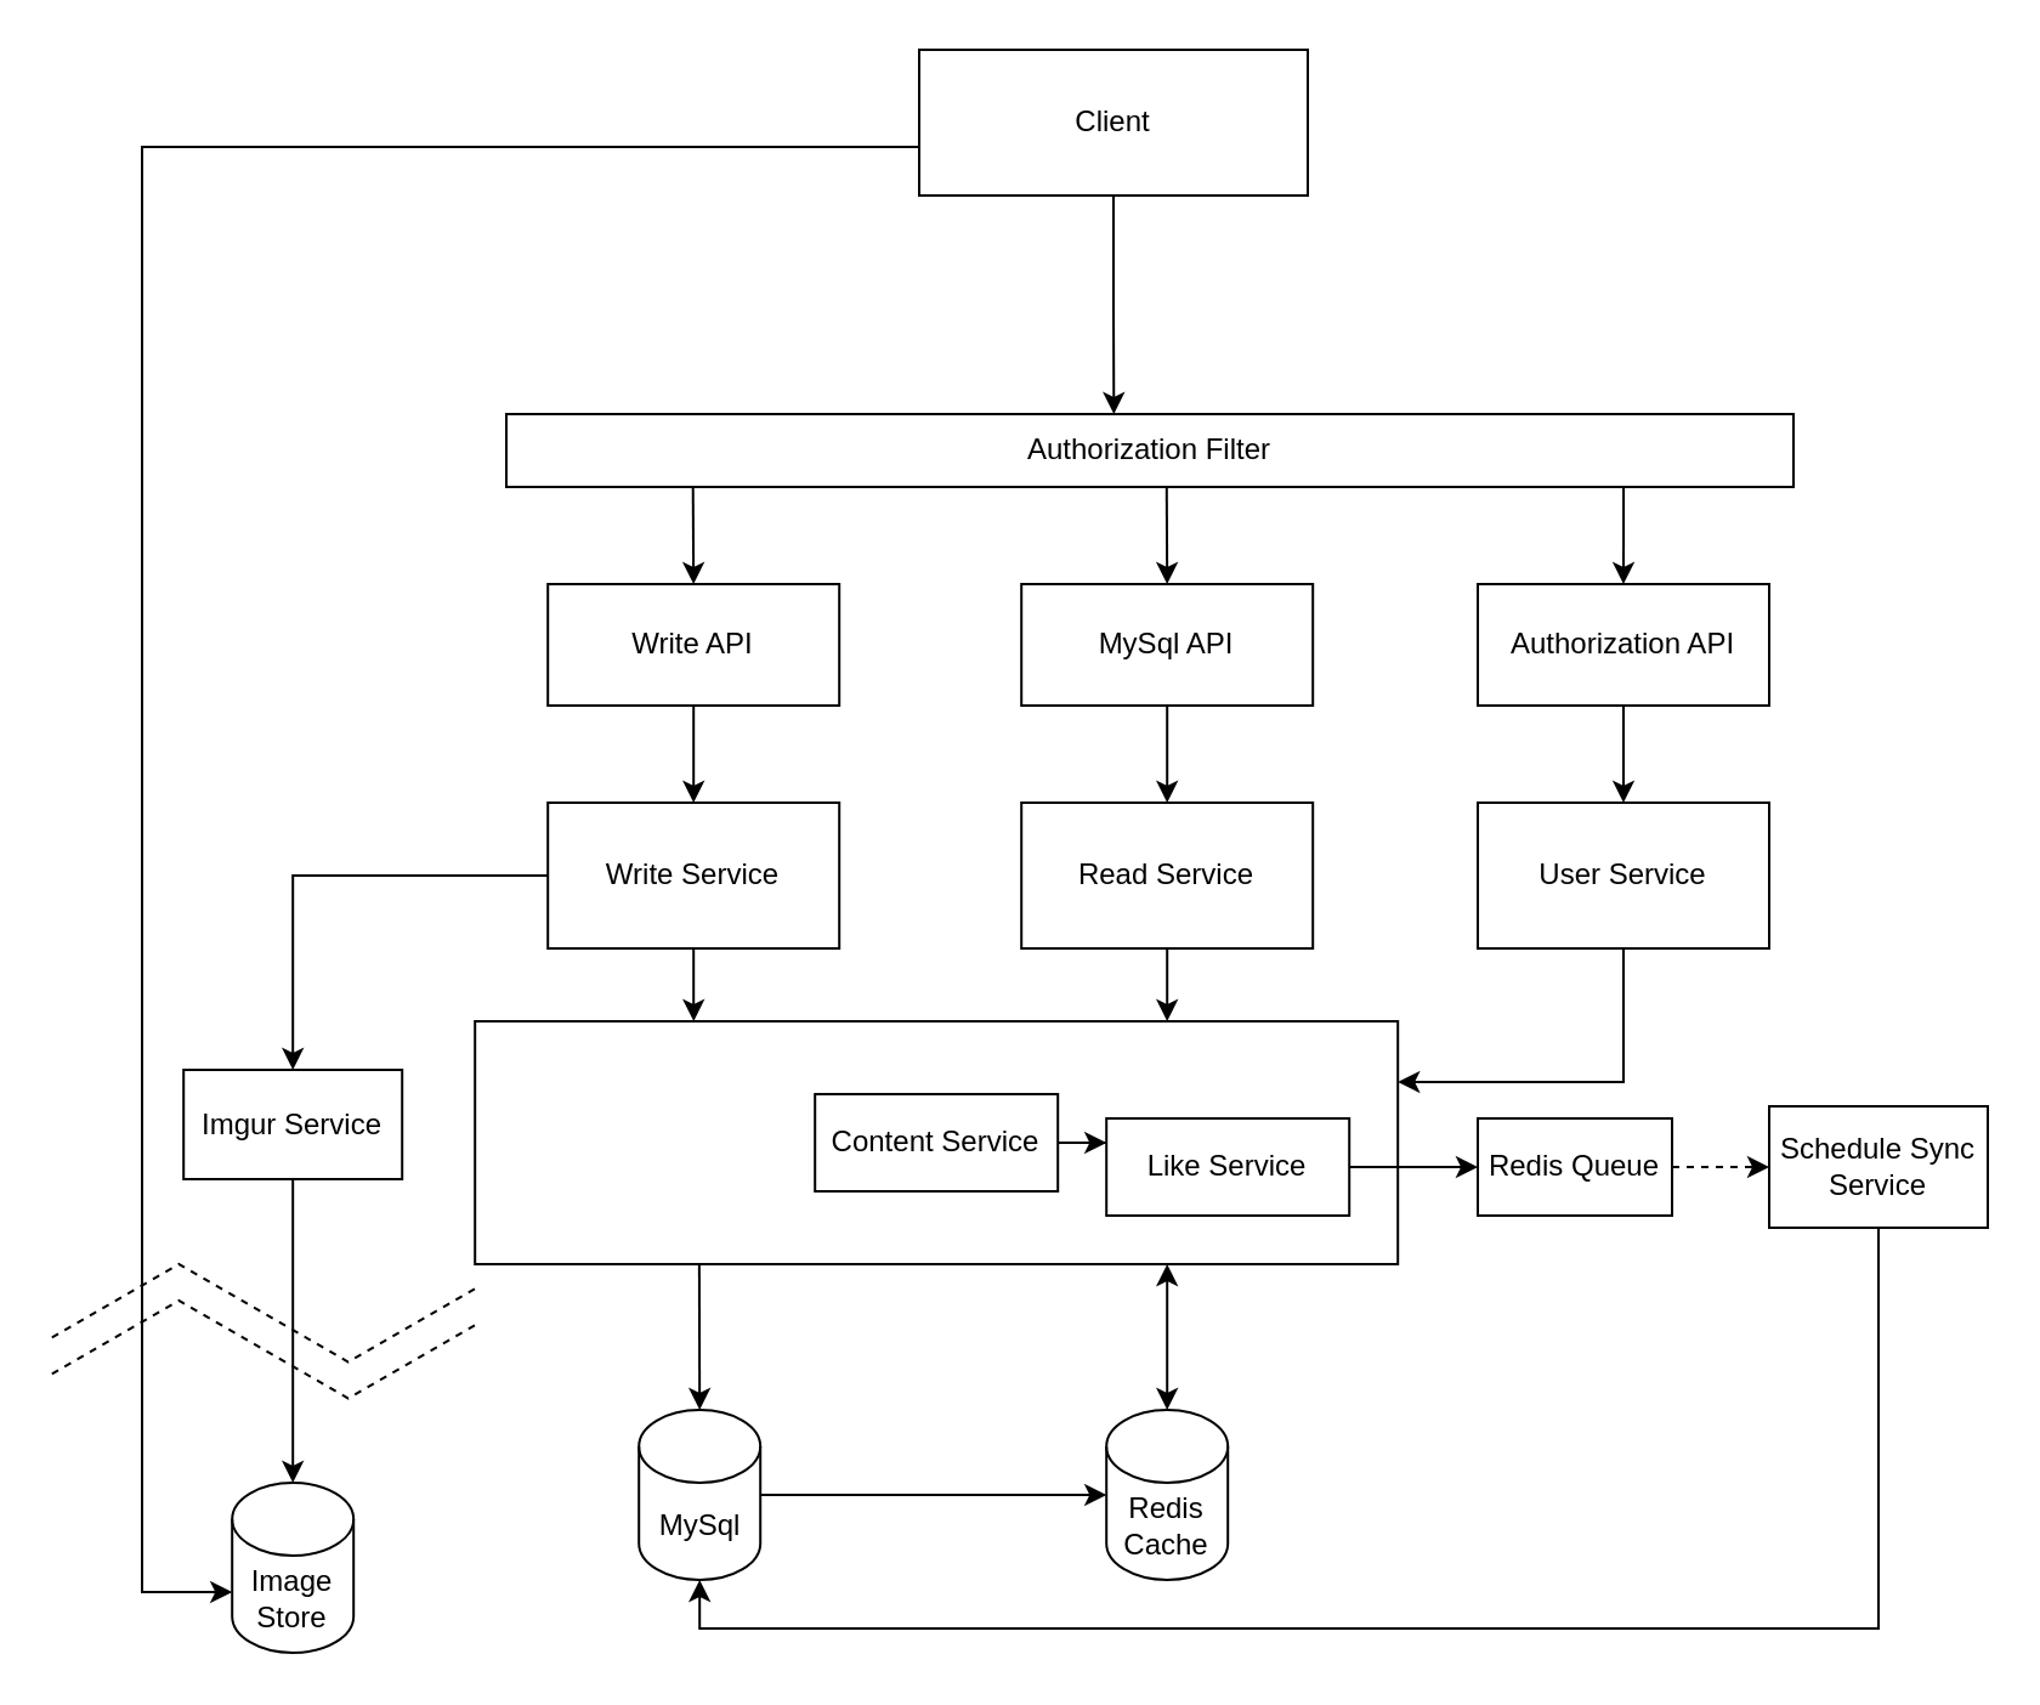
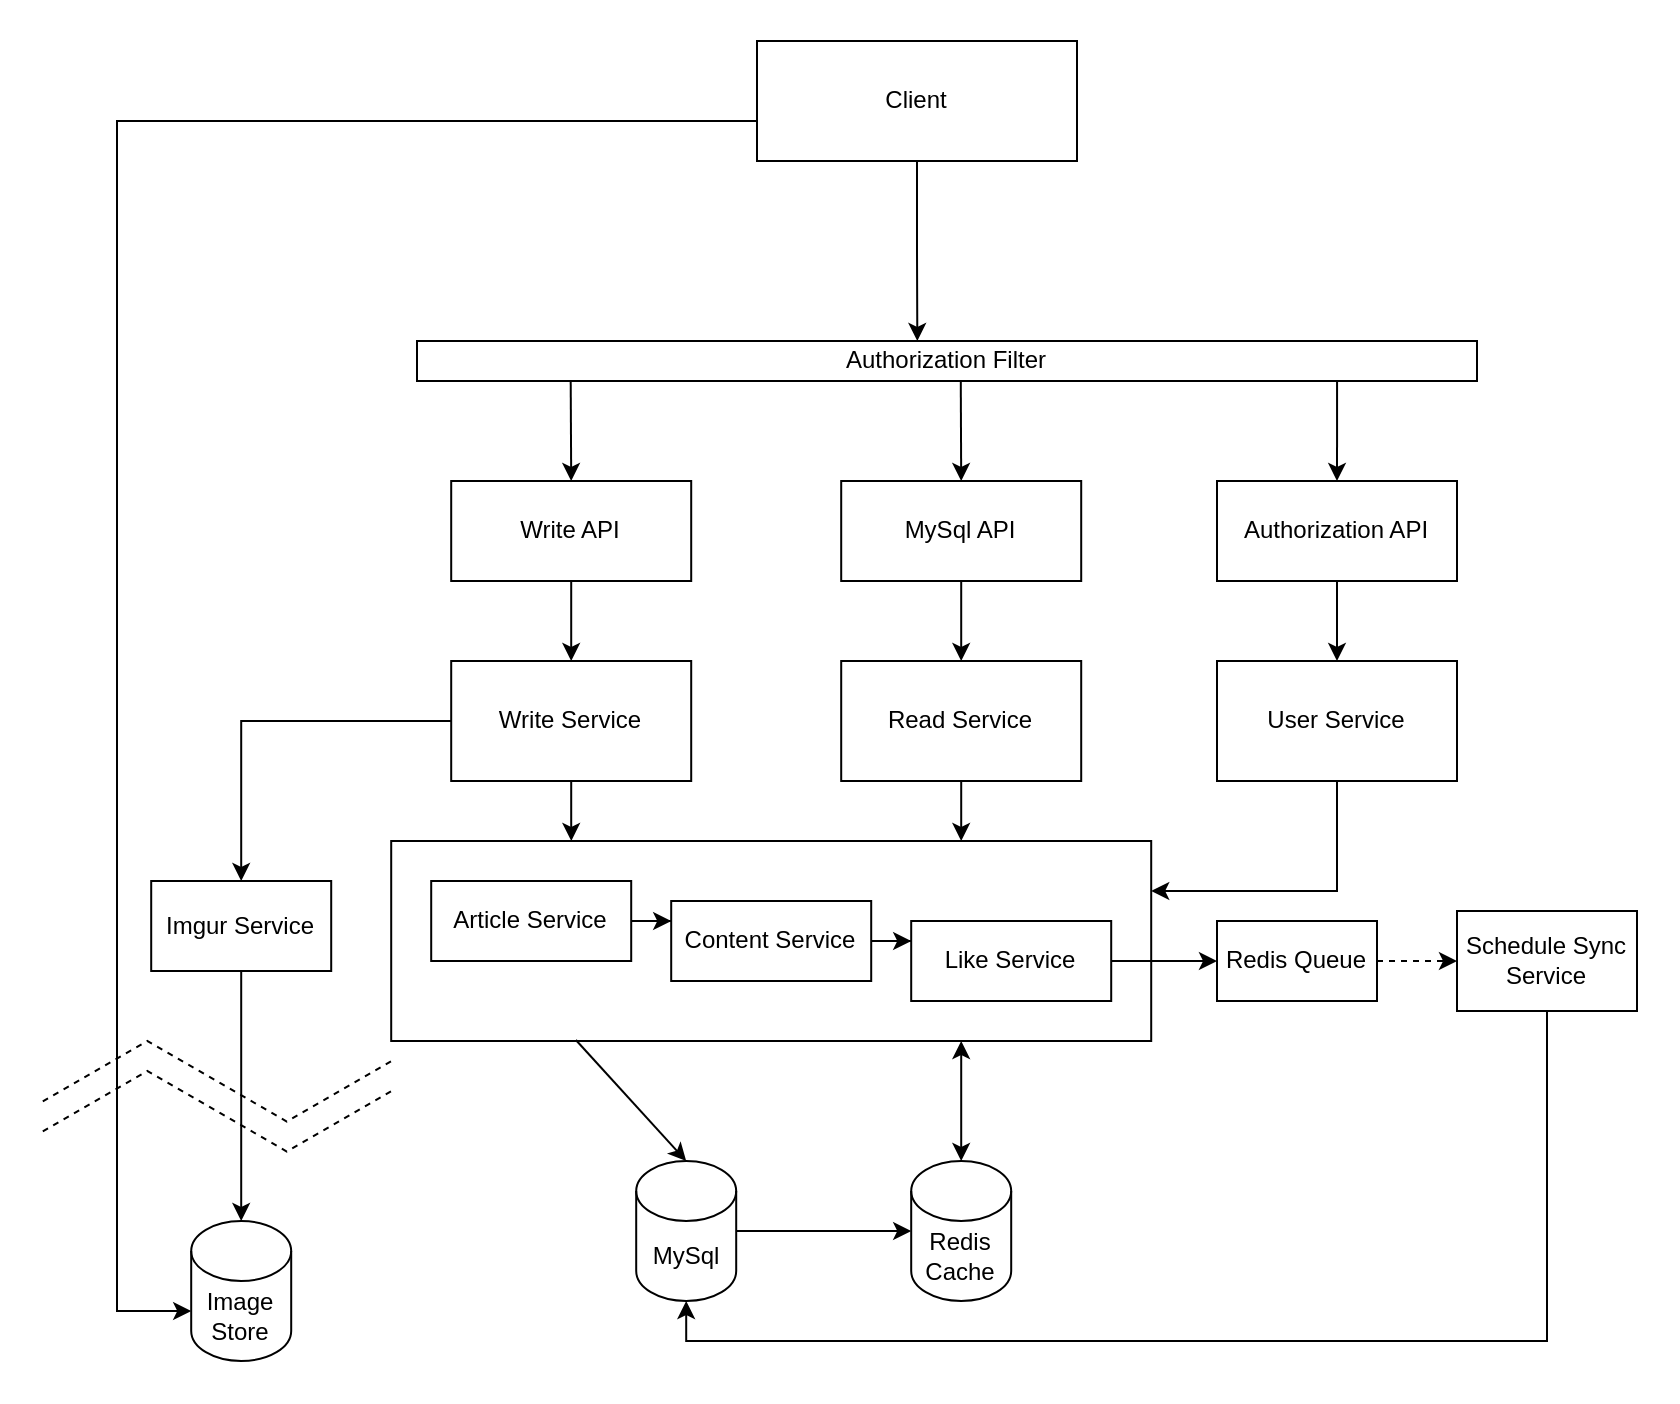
- <mxCell id="29" value="Authorization Filter" style="rounded=0;whiteSpace=wrap;html=1;" parent="1" vertex="1"><mxGeometry x="208" y="170" width="530" height="30" as="geometry" /></mxCell>
+ <mxCell id="29" value="Authorization Filter" style="rounded=0;whiteSpace=wrap;html=1;" parent="1" vertex="1"><mxGeometry x="208" y="170" width="530" height="20" as="geometry" /></mxCell>
+ <mxCell id="14" value="Article Service" style="rounded=0;whiteSpace=wrap;html=1;" parent="1" vertex="1"><mxGeometry x="215.1" y="440" width="100" height="40" as="geometry" /></mxCell>
+ <mxCell id="13" style="edgeStyle=orthogonalEdgeStyle;rounded=0;orthogonalLoop=1;jettySize=auto;html=1;entryX=0;entryY=0.25;entryDx=0;entryDy=0;" parent="1" source="14" target="16" edge="1"><mxGeometry relative="1" as="geometry" /></mxCell>
- <mxCell id="12" value="MySql" style="shape=cylinder3;whiteSpace=wrap;html=1;boundedLbl=1;backgroundOutline=1;size=15;" parent="1" vertex="1"><mxGeometry x="262.6" y="580" width="50" height="70" as="geometry" /></mxCell>
+ <mxCell id="12" value="MySql" style="shape=cylinder3;whiteSpace=wrap;html=1;boundedLbl=1;backgroundOutline=1;size=15;" parent="1" vertex="1"><mxGeometry x="317.6" y="580" width="50" height="70" as="geometry" /></mxCell>
